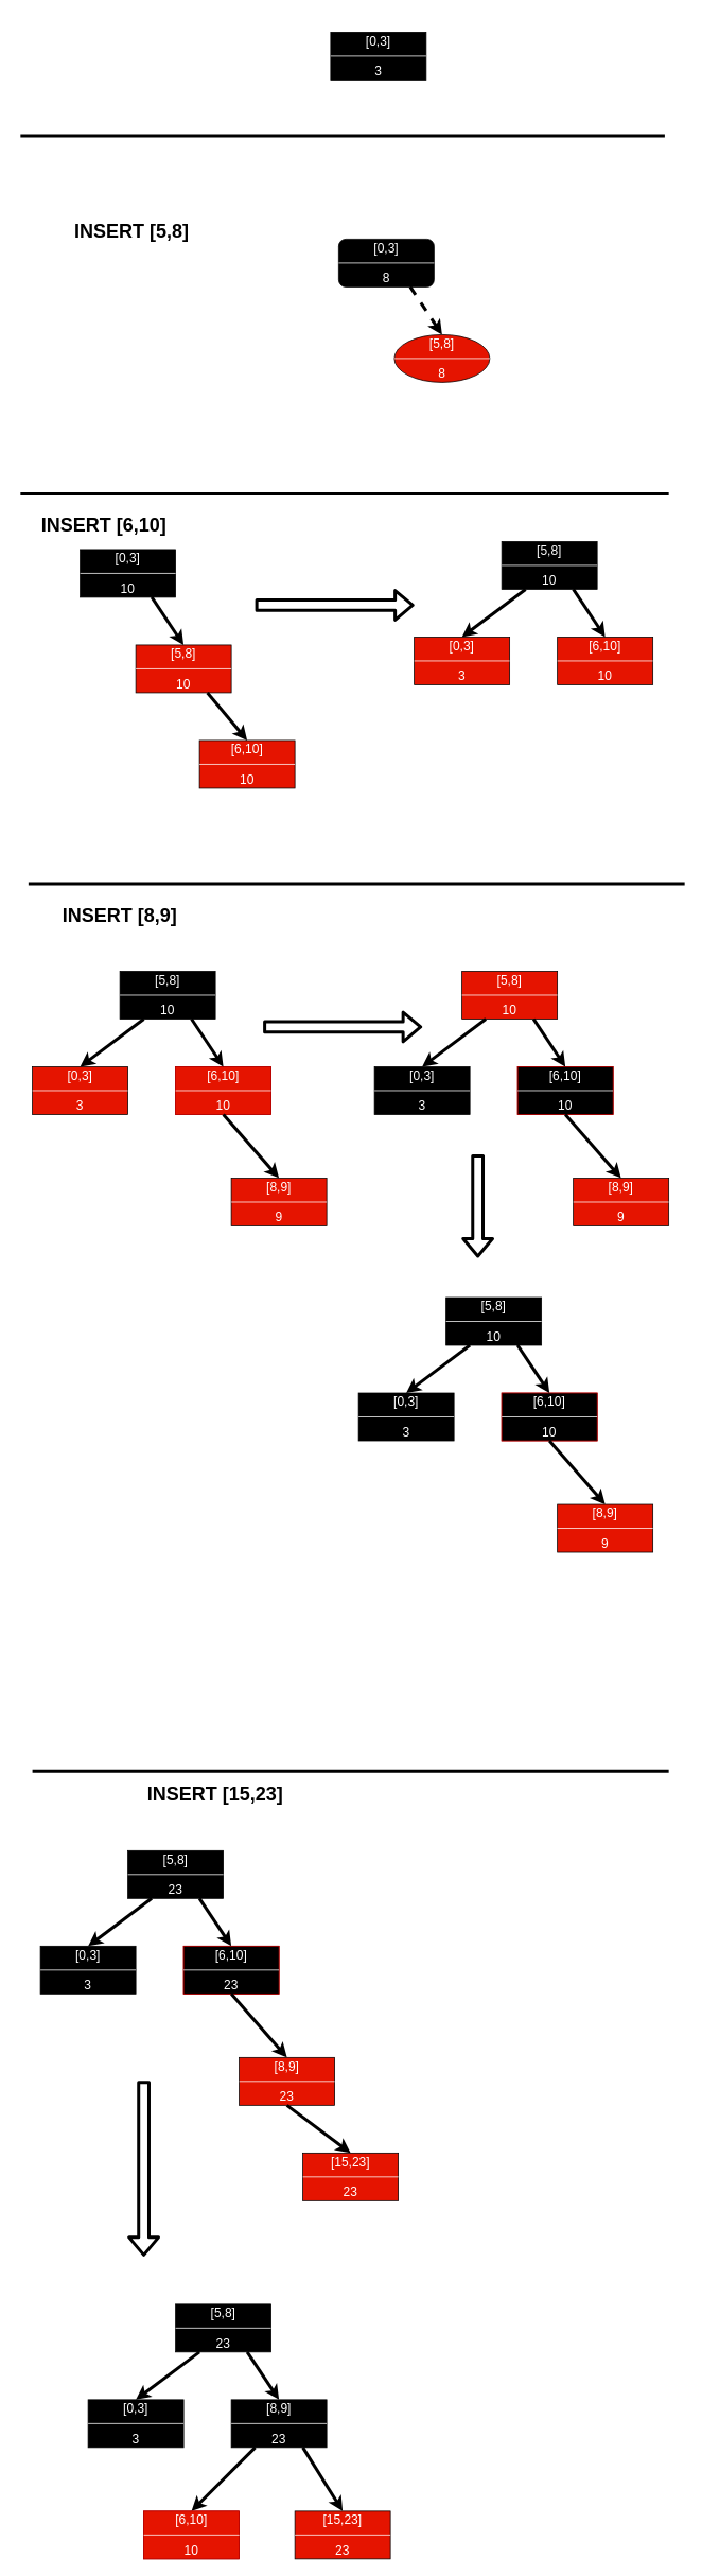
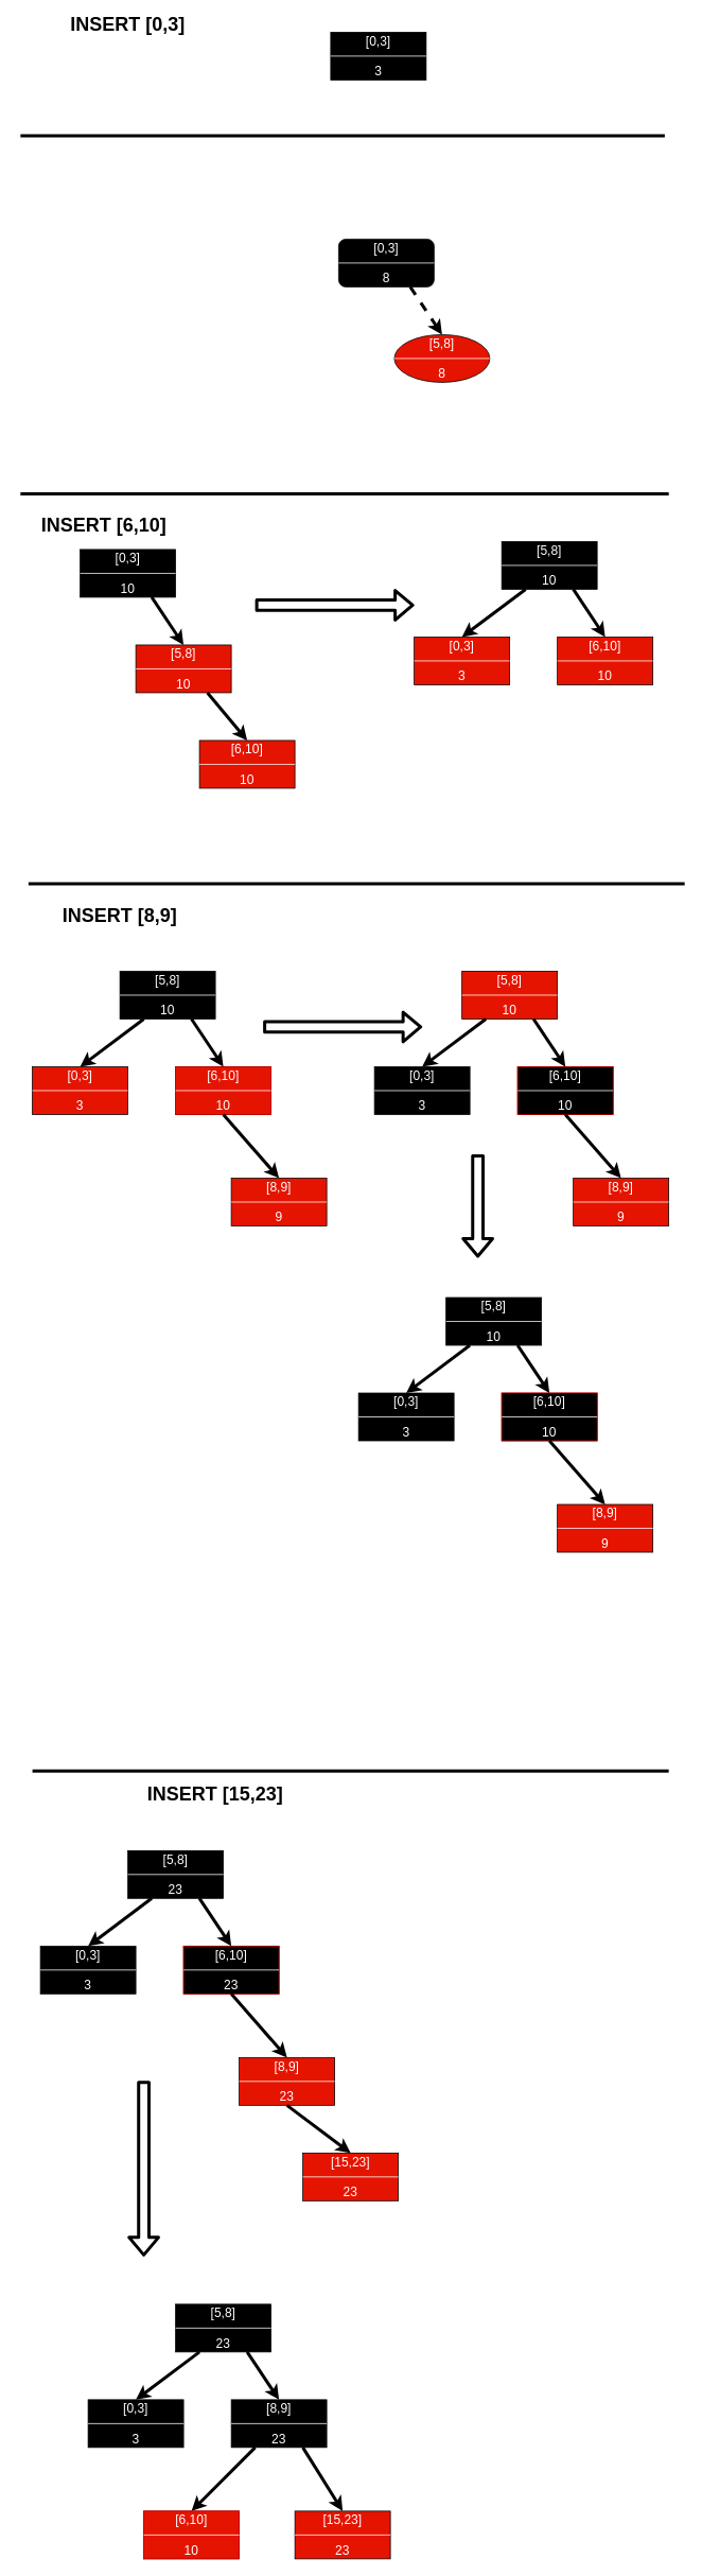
+ <mxCell id="131" value="&lt;font color=&quot;#000000&quot;&gt;&lt;span style=&quot;font-size: 24px&quot;&gt;&lt;b&gt;INSERT [0,3]&lt;/b&gt;&lt;/span&gt;&lt;/font&gt;" style="text;html=1;strokeColor=none;fillColor=none;align=center;verticalAlign=middle;whiteSpace=wrap;rounded=0;fontColor=#FFFFFF;strokeWidth=4;" parent="1" vertex="1"><mxGeometry x="50" y="20" width="220" height="20" as="geometry" /></mxCell>
- <mxCell id="132" value="&lt;font color=&quot;#000000&quot;&gt;&lt;span style=&quot;font-size: 24px&quot;&gt;&lt;b&gt;INSERT [5,8]&lt;/b&gt;&lt;/span&gt;&lt;/font&gt;" style="text;html=1;strokeColor=none;fillColor=none;align=center;verticalAlign=middle;whiteSpace=wrap;rounded=0;fontColor=#FFFFFF;strokeWidth=4;" parent="1" vertex="1"><mxGeometry x="55" y="280" width="220" height="20" as="geometry" /></mxCell>
